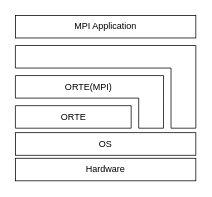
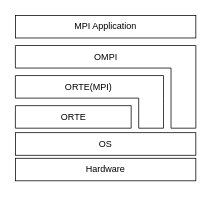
+ <mxCell id="7" value="OMPI" style="text;strokeColor=none;fillColor=none;html=1;fontSize=12;fontStyle=0;verticalAlign=middle;align=center;" parent="1" vertex="1"><mxGeometry x="90" y="56" width="100" height="40" as="geometry" /></mxCell>
